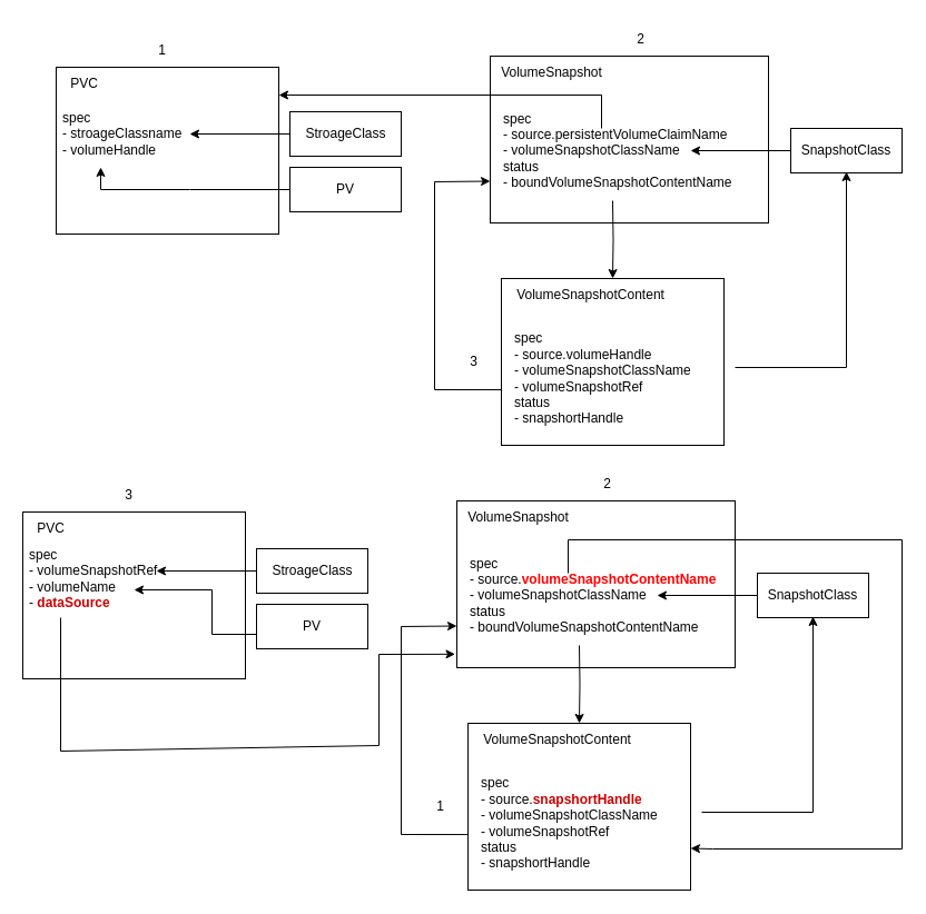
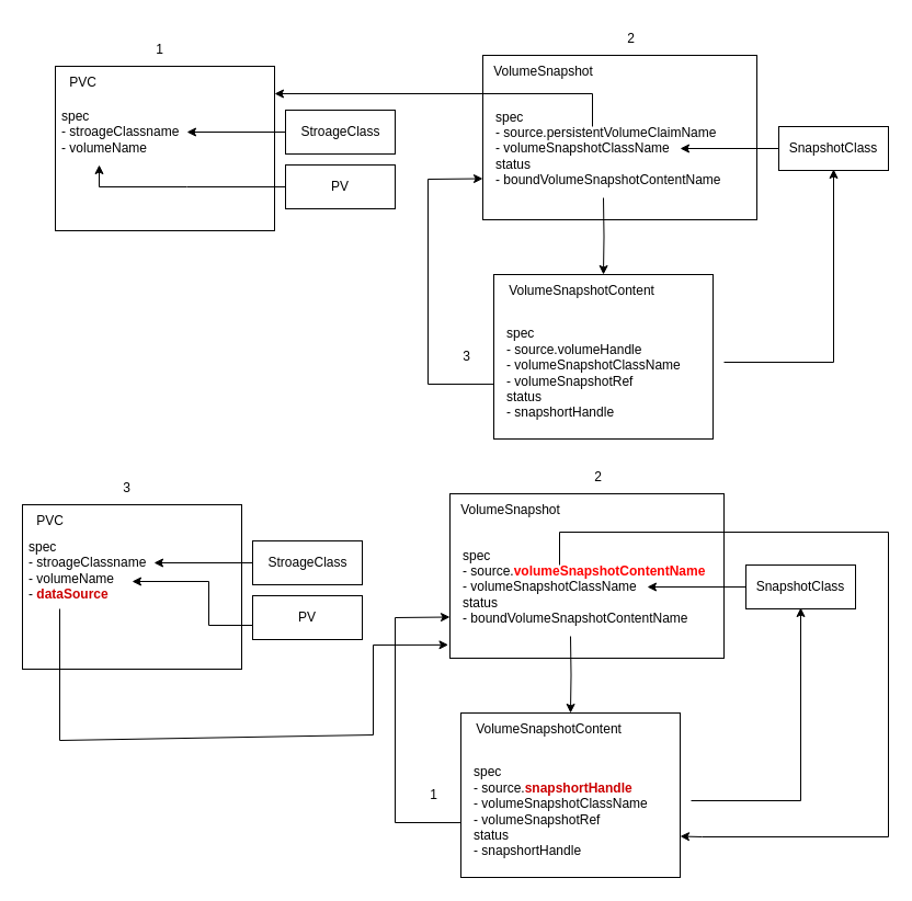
- <mxCell id="8" value="spec&lt;br&gt;- stroageClassname&lt;br&gt;- volumeHandle" style="text;html=1;align=left;verticalAlign=middle;resizable=0;points=[];autosize=1;strokeColor=none;fillColor=none;" vertex="1" parent="1"><mxGeometry x="54" y="90" width="130" height="60" as="geometry" /></mxCell>
+ <mxCell id="8" value="spec&lt;br&gt;- stroageClassname&lt;br&gt;- volumeName" style="text;html=1;align=left;verticalAlign=middle;resizable=0;points=[];autosize=1;strokeColor=none;fillColor=none;" vertex="1" parent="1"><mxGeometry x="54" y="90" width="130" height="60" as="geometry" /></mxCell>
- <mxCell id="31" value="spec&lt;br&gt;- volumeSnapshotRef&lt;br&gt;- volumeName&lt;br&gt;- &lt;b&gt;&lt;font color=&quot;#cc0000&quot;&gt;dataSource&lt;/font&gt;&lt;/b&gt;" style="text;html=1;align=left;verticalAlign=middle;resizable=0;points=[];autosize=1;strokeColor=none;fillColor=none;" vertex="1" parent="1"><mxGeometry x="24" y="485" width="130" height="70" as="geometry" /></mxCell>
+ <mxCell id="31" value="spec&lt;br&gt;- stroageClassname&lt;br&gt;- volumeName&lt;br&gt;- &lt;b&gt;&lt;font color=&quot;#cc0000&quot;&gt;dataSource&lt;/font&gt;&lt;/b&gt;" style="text;html=1;align=left;verticalAlign=middle;resizable=0;points=[];autosize=1;strokeColor=none;fillColor=none;" vertex="1" parent="1"><mxGeometry x="24" y="485" width="130" height="70" as="geometry" /></mxCell>
